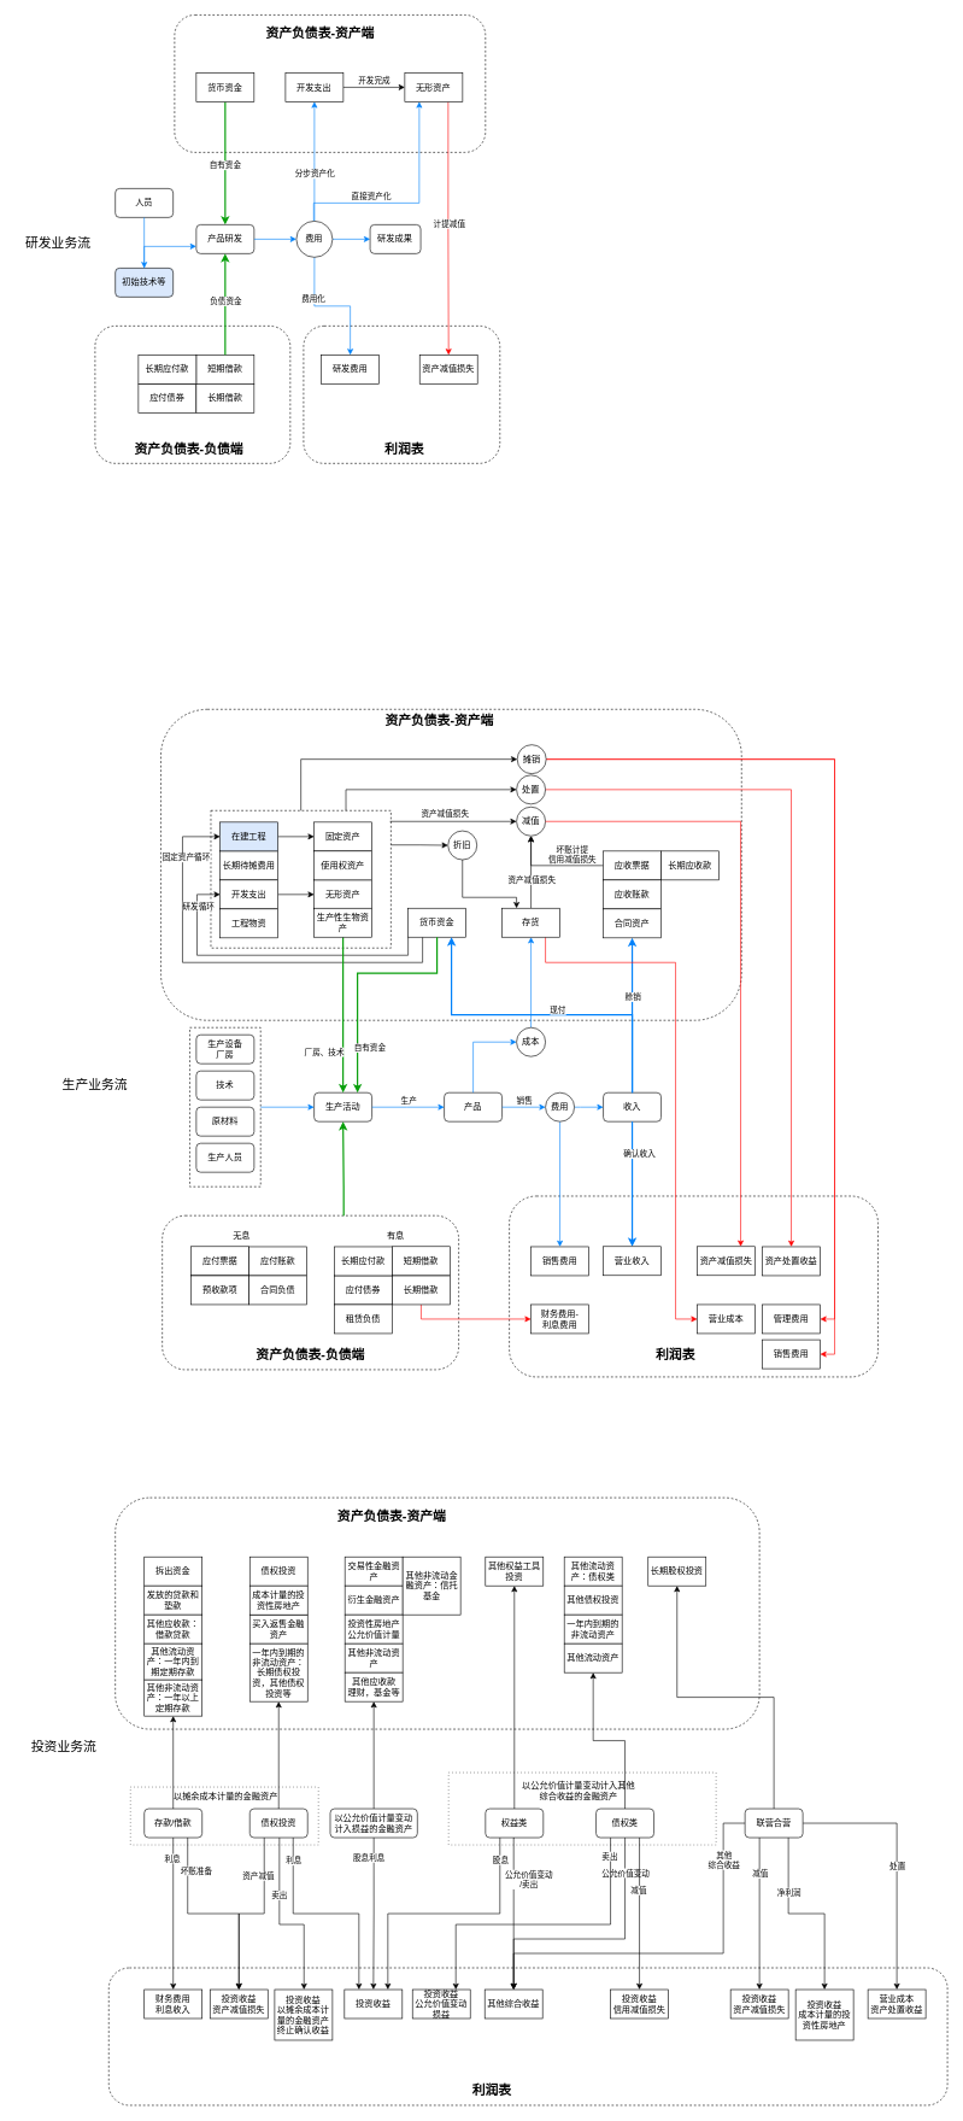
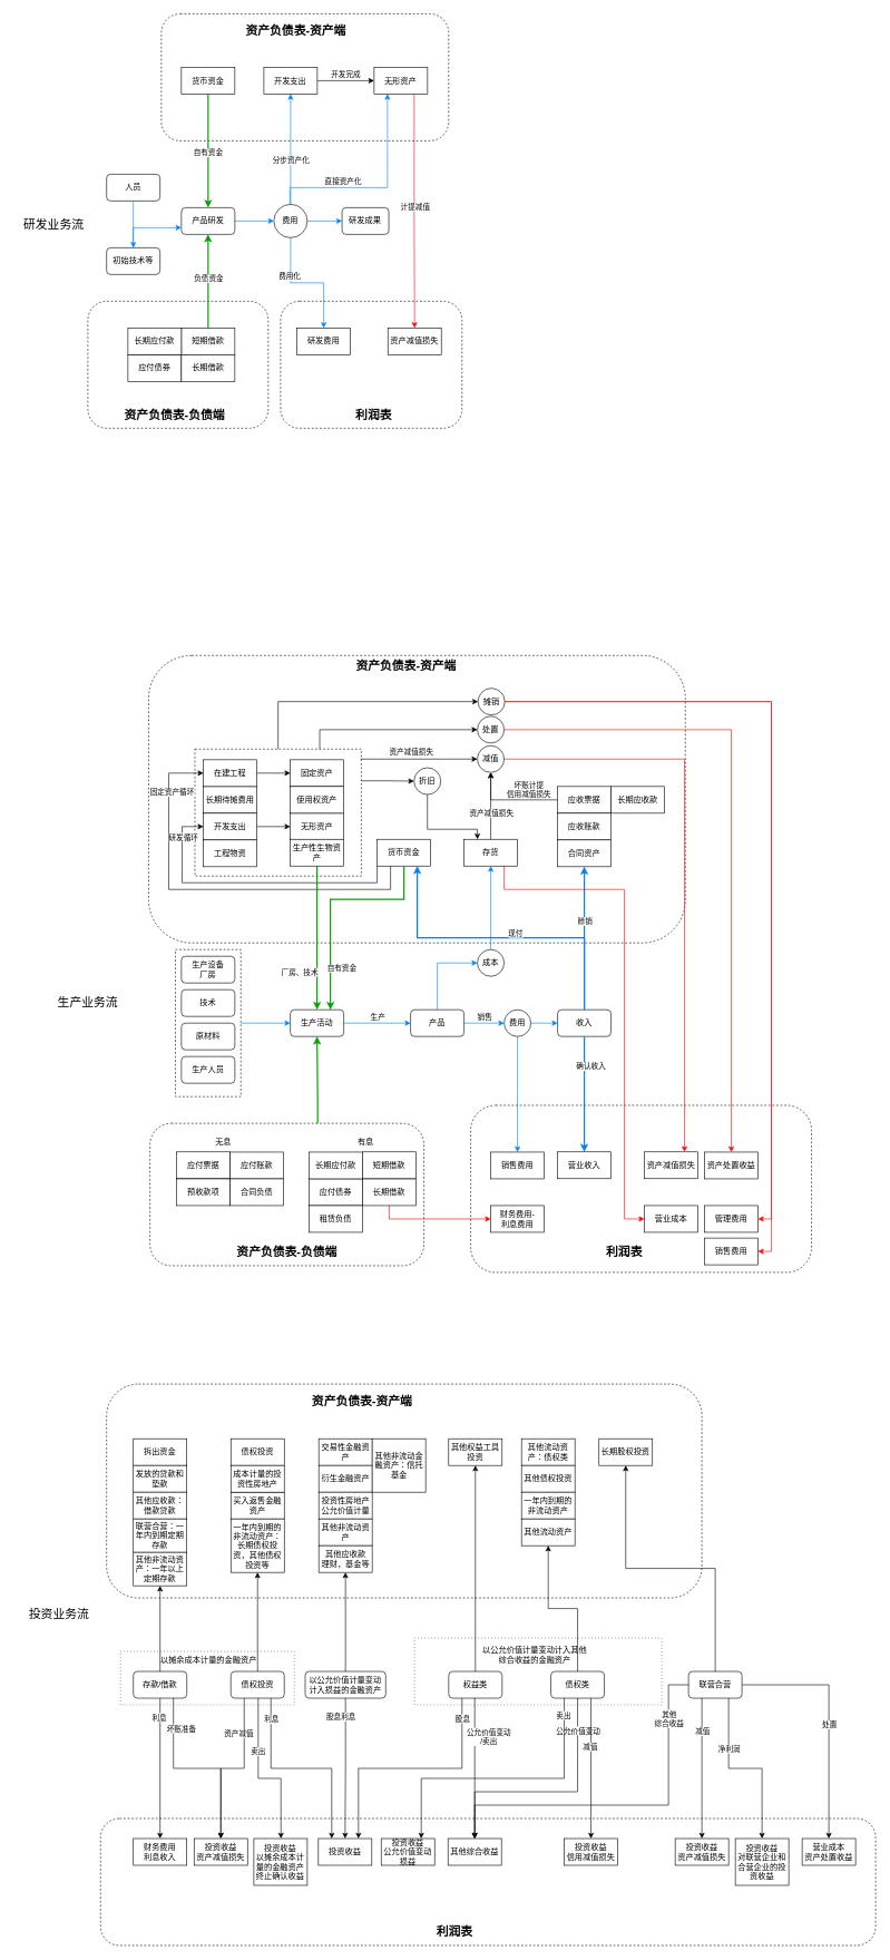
- <mxCell id="33" value="初始技术等" style="rounded=1;whiteSpace=wrap;html=1;fillColor=#dae8fc;" parent="1" vertex="1"><mxGeometry x="159" y="370" width="80" height="40" as="geometry" /></mxCell>
+ <mxCell id="33" value="初始技术等" style="rounded=1;whiteSpace=wrap;html=1;" parent="1" vertex="1"><mxGeometry x="159" y="370" width="80" height="40" as="geometry" /></mxCell>
- <mxCell id="113" value="在建工程" style="rounded=0;whiteSpace=wrap;html=1;fillColor=#dae8fc;" parent="1" vertex="1"><mxGeometry x="304" y="1136" width="80" height="40" as="geometry" /></mxCell>
+ <mxCell id="113" value="在建工程" style="rounded=0;whiteSpace=wrap;html=1;" parent="1" vertex="1"><mxGeometry x="304" y="1136" width="80" height="40" as="geometry" /></mxCell>
- <mxCell id="171" value="其他流动资产：一年内到期定期存款" style="rounded=0;whiteSpace=wrap;html=1;" parent="1" vertex="1"><mxGeometry x="199.08" y="2271.82" width="80" height="50" as="geometry" /></mxCell>
+ <mxCell id="171" value="联营合营：一年内到期定期存款" style="rounded=0;whiteSpace=wrap;html=1;" parent="1" vertex="1"><mxGeometry x="199.08" y="2271.82" width="80" height="50" as="geometry" /></mxCell>
- <mxCell id="202" value="投资收益&lt;br&gt;成本计量的投资性房地产" style="rounded=0;whiteSpace=wrap;html=1;" parent="1" vertex="1"><mxGeometry x="1100" y="2750" width="80" height="70" as="geometry" /></mxCell>
+ <mxCell id="202" value="投资收益&lt;br&gt;对联营企业和合营企业的投资收益" style="rounded=0;whiteSpace=wrap;html=1;" parent="1" vertex="1"><mxGeometry x="1100" y="2750" width="80" height="70" as="geometry" /></mxCell>
